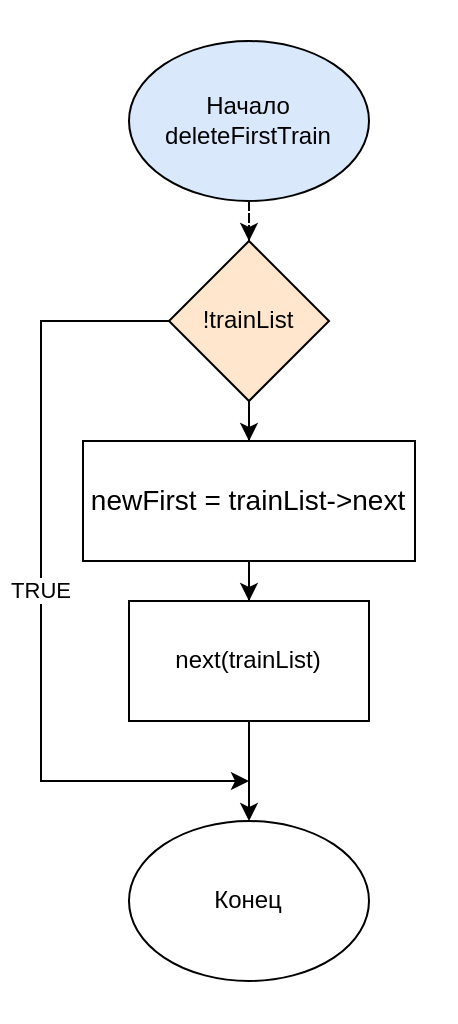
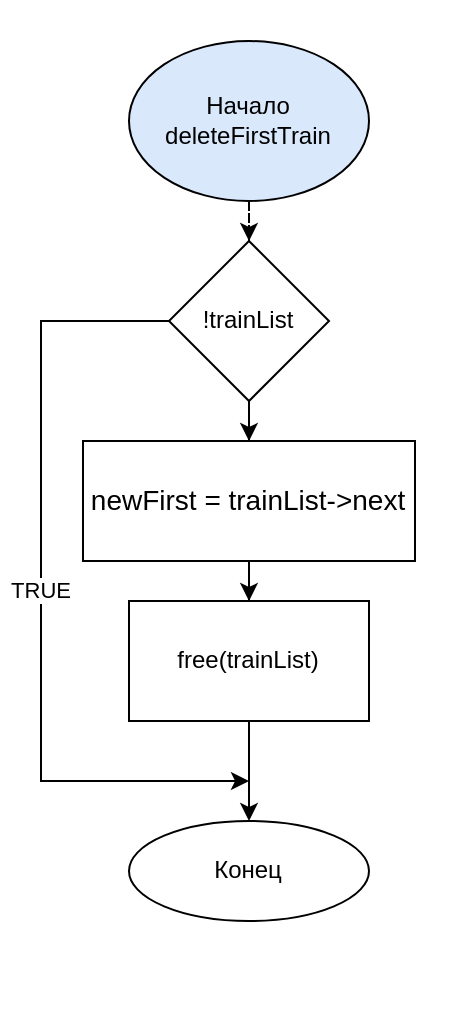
- <mxCell id="6" value="!trainList" style="rhombus;whiteSpace=wrap;html=1;fillColor=#ffe6cc;" vertex="1" parent="1"><mxGeometry x="84" y="120" width="80" height="80" as="geometry" /></mxCell>
+ <mxCell id="6" value="!trainList" style="rhombus;whiteSpace=wrap;html=1;" vertex="1" parent="1"><mxGeometry x="84" y="120" width="80" height="80" as="geometry" /></mxCell>
- <mxCell id="10" value="next(trainList)" style="rounded=0;whiteSpace=wrap;html=1;" vertex="1" parent="1"><mxGeometry x="64" y="300" width="120" height="60" as="geometry" /></mxCell>
+ <mxCell id="10" value="free(trainList)" style="rounded=0;whiteSpace=wrap;html=1;" vertex="1" parent="1"><mxGeometry x="64" y="300" width="120" height="60" as="geometry" /></mxCell>
- <mxCell id="11" value="Конец" style="ellipse;whiteSpace=wrap;html=1;" vertex="1" parent="1"><mxGeometry x="64" y="410" width="120" height="80" as="geometry" /></mxCell>
+ <mxCell id="11" value="Конец" style="ellipse;whiteSpace=wrap;html=1;" vertex="1" parent="1"><mxGeometry x="64" y="410" width="120" height="50" as="geometry" /></mxCell>
